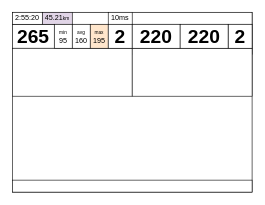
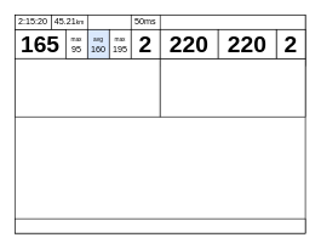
- <mxCell id="10" value="2:55:20" style="rounded=0;whiteSpace=wrap;html=1;" parent="2" vertex="1"><mxGeometry width="50" height="20" as="geometry" /></mxCell>
+ <mxCell id="10" value="2:15:20" style="rounded=0;whiteSpace=wrap;html=1;" parent="2" vertex="1"><mxGeometry width="50" height="20" as="geometry" /></mxCell>
- <mxCell id="11" value="45.21&lt;font style=&quot;font-size: 8px;&quot;&gt;km&lt;/font&gt;" style="rounded=0;whiteSpace=wrap;html=1;fillColor=#e1d5e7;" parent="2" vertex="1"><mxGeometry x="50" width="50" height="20" as="geometry" /></mxCell>
+ <mxCell id="11" value="45.21&lt;font style=&quot;font-size: 8px;&quot;&gt;km&lt;/font&gt;" style="rounded=0;whiteSpace=wrap;html=1;" parent="2" vertex="1"><mxGeometry x="50" width="50" height="20" as="geometry" /></mxCell>
- <mxCell id="12" value="10ms" style="rounded=0;whiteSpace=wrap;html=1;" parent="2" vertex="1"><mxGeometry x="160" width="40" height="20" as="geometry" /></mxCell>
+ <mxCell id="12" value="50ms" style="rounded=0;whiteSpace=wrap;html=1;" parent="2" vertex="1"><mxGeometry x="160" width="40" height="20" as="geometry" /></mxCell>
- <mxCell id="6" value="&lt;font style=&quot;font-size: 32px;&quot;&gt;&lt;b&gt;265&lt;/b&gt;&lt;/font&gt;" style="rounded=0;whiteSpace=wrap;html=1;" parent="2" vertex="1"><mxGeometry y="20" width="70" height="40" as="geometry" /></mxCell>
+ <mxCell id="6" value="&lt;font style=&quot;font-size: 32px;&quot;&gt;&lt;b&gt;165&lt;/b&gt;&lt;/font&gt;" style="rounded=0;whiteSpace=wrap;html=1;" parent="2" vertex="1"><mxGeometry y="20" width="70" height="40" as="geometry" /></mxCell>
- <mxCell id="13" value="&lt;font style=&quot;font-size: 8px;&quot;&gt;min&lt;/font&gt;&lt;br&gt;95" style="rounded=0;whiteSpace=wrap;html=1;" parent="2" vertex="1"><mxGeometry x="70" y="20" width="30" height="40" as="geometry" /></mxCell>
+ <mxCell id="13" value="&lt;font style=&quot;font-size: 8px;&quot;&gt;max&lt;/font&gt;&lt;br&gt;95" style="rounded=0;whiteSpace=wrap;html=1;" parent="2" vertex="1"><mxGeometry x="70" y="20" width="30" height="40" as="geometry" /></mxCell>
- <mxCell id="14" value="&lt;font style=&quot;font-size: 8px;&quot;&gt;avg&lt;/font&gt;&lt;br&gt;160" style="rounded=0;whiteSpace=wrap;html=1;" parent="2" vertex="1"><mxGeometry x="100" y="20" width="30" height="40" as="geometry" /></mxCell>
+ <mxCell id="14" value="&lt;font style=&quot;font-size: 8px;&quot;&gt;avg&lt;/font&gt;&lt;br&gt;160" style="rounded=0;whiteSpace=wrap;html=1;fillColor=#dae8fc;" parent="2" vertex="1"><mxGeometry x="100" y="20" width="30" height="40" as="geometry" /></mxCell>
- <mxCell id="15" value="&lt;font style=&quot;font-size: 8px;&quot;&gt;max&lt;/font&gt;&lt;br&gt;195" style="rounded=0;whiteSpace=wrap;html=1;fillColor=#ffe6cc;" parent="2" vertex="1"><mxGeometry x="130" y="20" width="30" height="40" as="geometry" /></mxCell>
+ <mxCell id="15" value="&lt;font style=&quot;font-size: 8px;&quot;&gt;max&lt;/font&gt;&lt;br&gt;195" style="rounded=0;whiteSpace=wrap;html=1;" parent="2" vertex="1"><mxGeometry x="130" y="20" width="30" height="40" as="geometry" /></mxCell>
